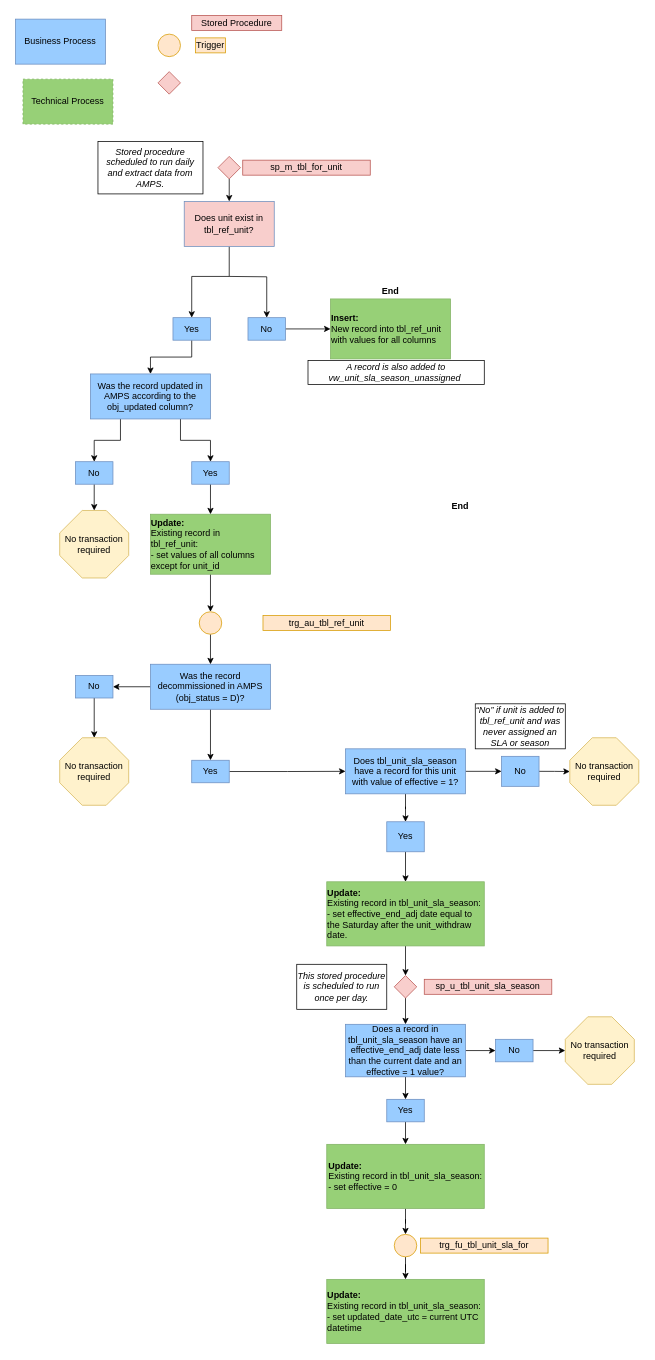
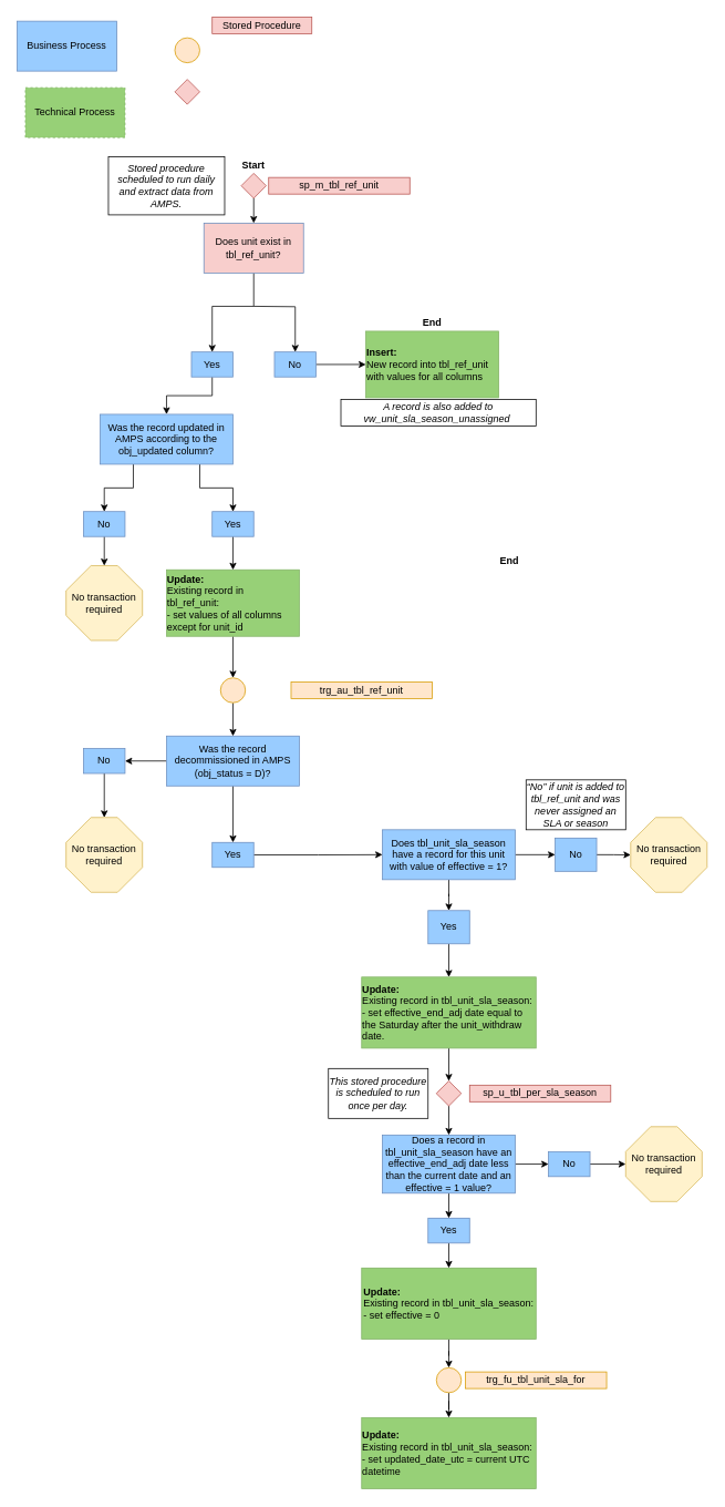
- <mxCell id="8" value="Trigger" style="text;html=1;strokeColor=#d79b00;fillColor=#ffe6cc;align=center;verticalAlign=middle;whiteSpace=wrap;rounded=0;" parent="1" vertex="1"><mxGeometry x="260" y="50" width="40" height="20" as="geometry" /></mxCell>
+ <mxCell id="55" value="Start" style="text;html=1;strokeColor=none;fillColor=none;align=center;verticalAlign=middle;whiteSpace=wrap;rounded=0;fontStyle=1" parent="1" vertex="1"><mxGeometry x="285" y="188" width="40" height="20" as="geometry" /></mxCell>
- <mxCell id="33" value="sp_m_tbl_for_unit" style="text;html=1;strokeColor=#b85450;fillColor=#f8cecc;align=center;verticalAlign=middle;whiteSpace=wrap;rounded=0;" parent="1" vertex="1"><mxGeometry x="323" y="213" width="170" height="20" as="geometry" /></mxCell>
+ <mxCell id="33" value="sp_m_tbl_ref_unit" style="text;html=1;strokeColor=#b85450;fillColor=#f8cecc;align=center;verticalAlign=middle;whiteSpace=wrap;rounded=0;" parent="1" vertex="1"><mxGeometry x="323" y="213" width="170" height="20" as="geometry" /></mxCell>
- <mxCell id="56" value="sp_u_tbl_unit_sla_season" style="text;html=1;strokeColor=#b85450;fillColor=#f8cecc;align=center;verticalAlign=middle;whiteSpace=wrap;rounded=0;" parent="1" vertex="1"><mxGeometry x="565" y="1305" width="170" height="20" as="geometry" /></mxCell>
+ <mxCell id="56" value="sp_u_tbl_per_sla_season" style="text;html=1;strokeColor=#b85450;fillColor=#f8cecc;align=center;verticalAlign=middle;whiteSpace=wrap;rounded=0;" parent="1" vertex="1"><mxGeometry x="565" y="1305" width="170" height="20" as="geometry" /></mxCell>
